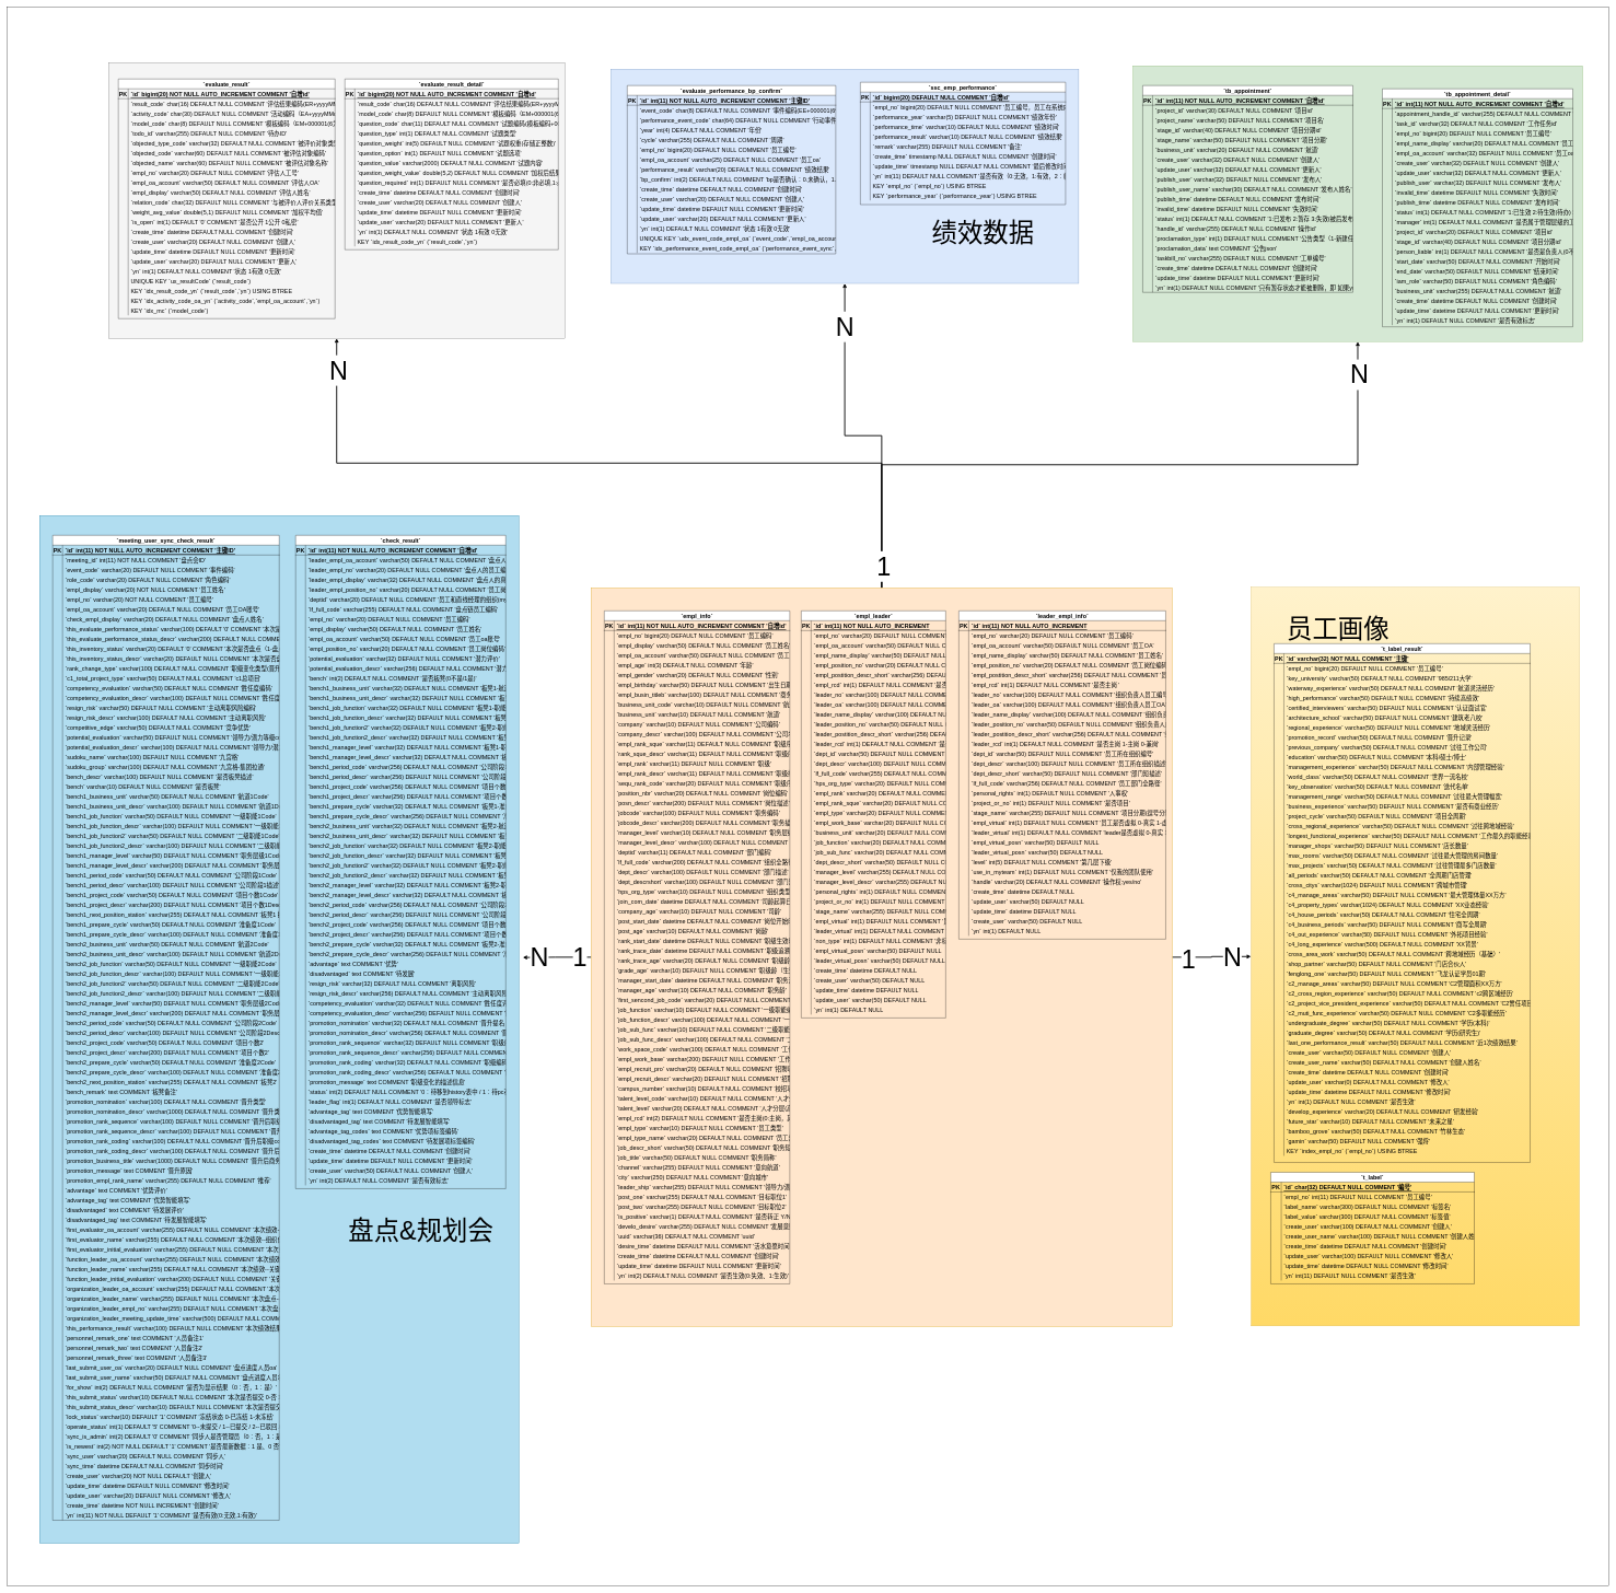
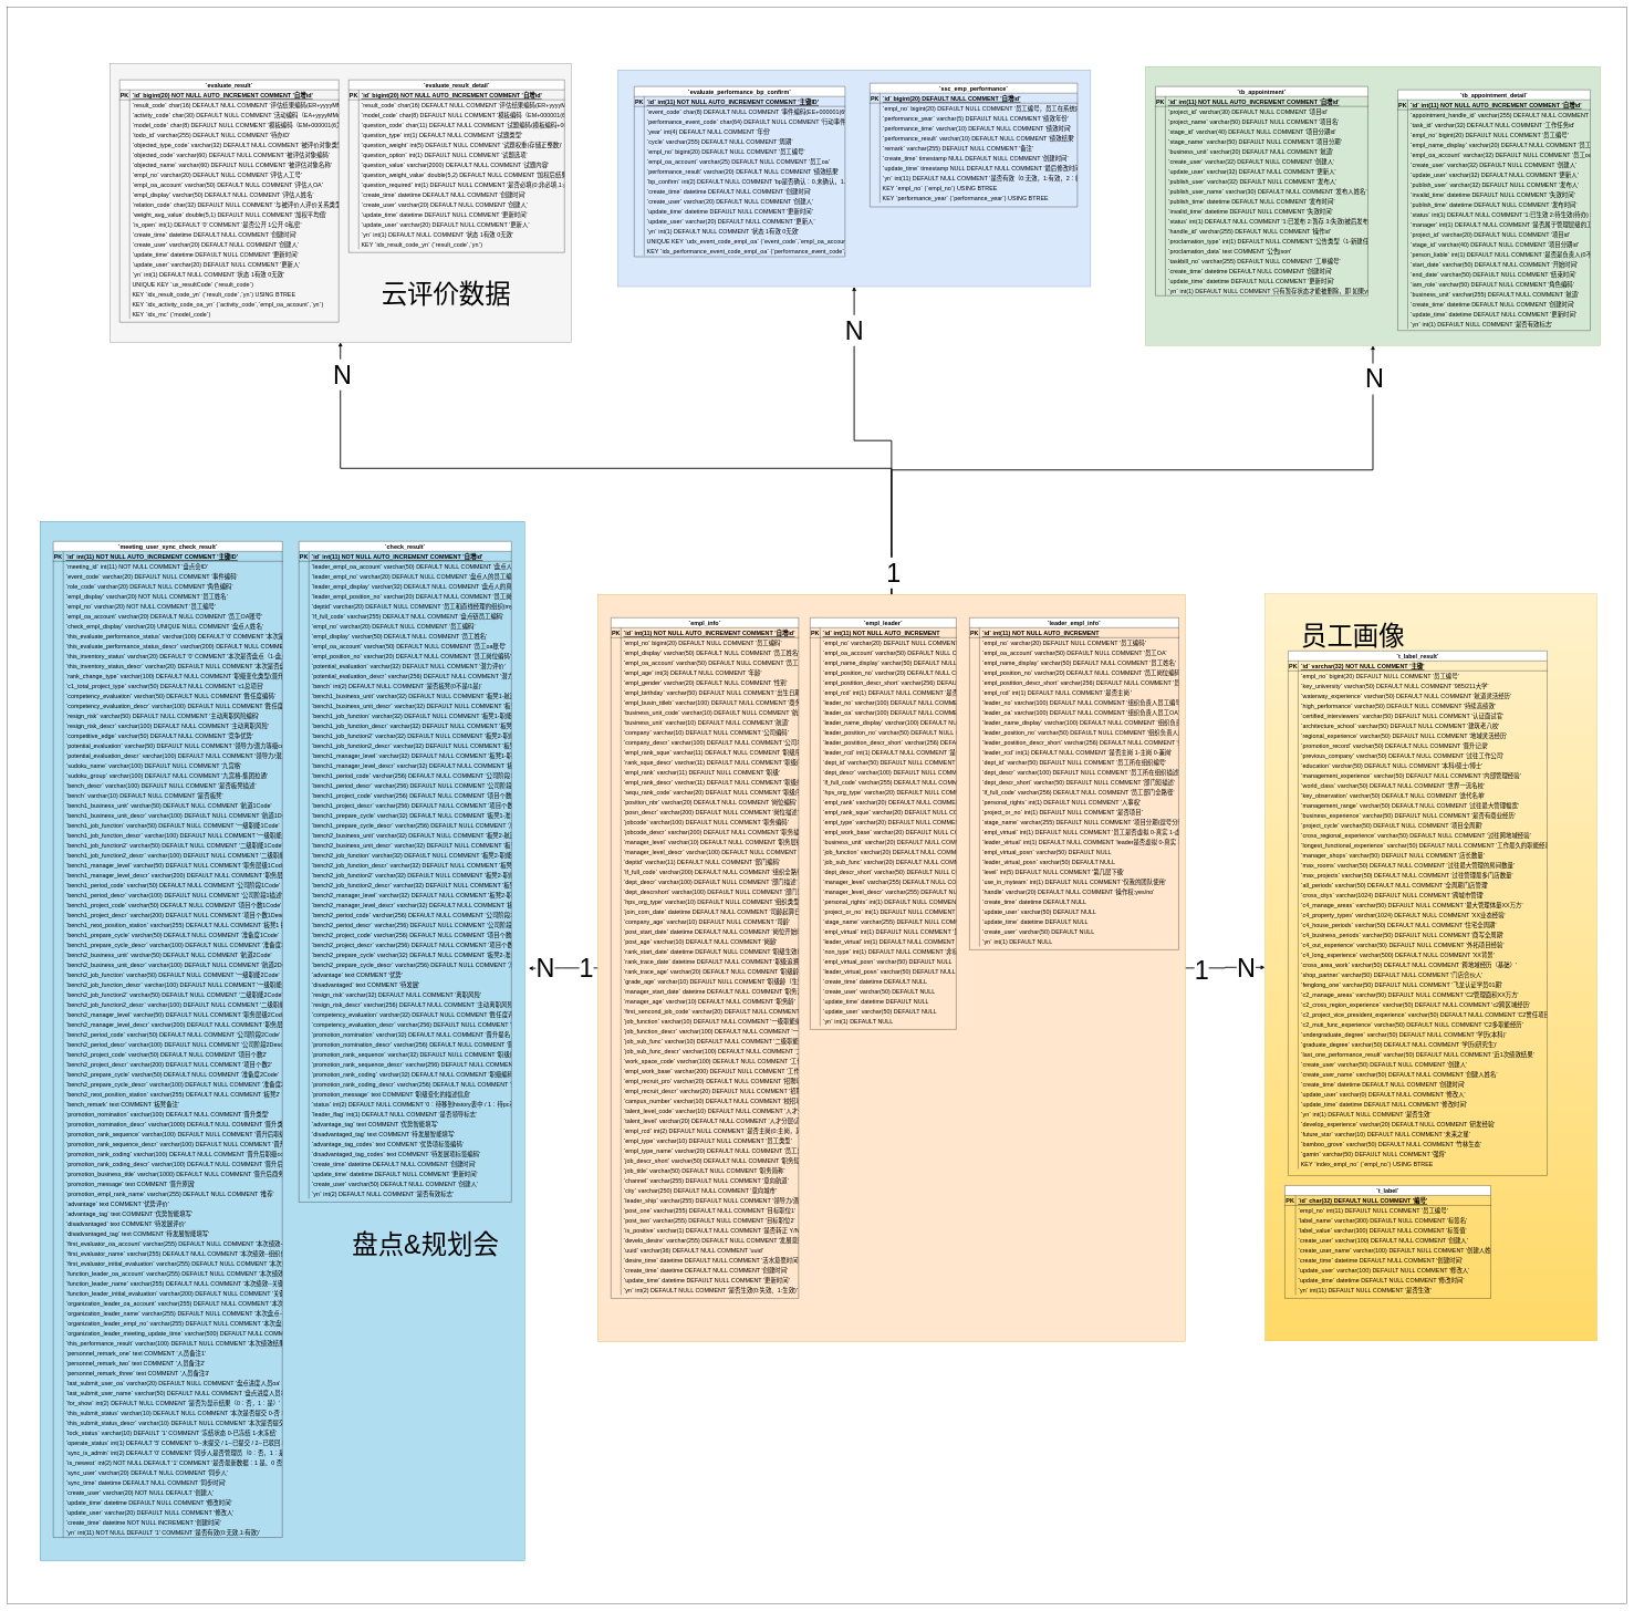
- <mxCell id="1259" value="绩效数据" style="text;html=1;align=center;verticalAlign=middle;resizable=0;points=[];autosize=1;strokeColor=none;fillColor=none;fontSize=78;" vertex="1" parent="1"><mxGeometry x="2827.5" y="657.66" width="330" height="100" as="geometry" /></mxCell>
- <mxCell id="803" value="KEY `idx_performance_event_code_empl_oa` (`performance_event_sync`,`empl_oa_account`) USING BTREE" style="shape=partialRectangle;overflow=hidden;connectable=0;fillColor=none;align=left;top=0;left=0;bottom=0;right=0;spacingLeft=6;fontSize=18;" vertex="1" parent="801"><mxGeometry x="30" width="605" height="30" as="geometry"><mxRectangle width="605" height="30" as="alternateBounds" /></mxGeometry></mxCell>
+ <mxCell id="803" value="KEY `idx_performance_event_code_empl_oa` (`performance_event_code`,`empl_oa_account`) USING BTREE" style="shape=partialRectangle;overflow=hidden;connectable=0;fillColor=none;align=left;top=0;left=0;bottom=0;right=0;spacingLeft=6;fontSize=18;" vertex="1" parent="801"><mxGeometry x="30" width="605" height="30" as="geometry"><mxRectangle width="605" height="30" as="alternateBounds" /></mxGeometry></mxCell>
+ <mxCell id="1258" value="云评价数据" style="text;html=1;align=center;verticalAlign=middle;resizable=0;points=[];autosize=1;strokeColor=none;fillColor=none;fontSize=78;" vertex="1" parent="1"><mxGeometry x="1137.5" y="835" width="410" height="100" as="geometry" /></mxCell>
- <mxCell id="177" value="`check_empl_display` varchar(20) DEFAULT NULL COMMENT '盘点人姓名'" style="shape=partialRectangle;overflow=hidden;connectable=0;fillColor=none;align=left;top=0;left=0;bottom=0;right=0;spacingLeft=6;fontSize=18;" vertex="1" parent="175"><mxGeometry x="30" width="660" height="30" as="geometry"><mxRectangle width="660" height="30" as="alternateBounds" /></mxGeometry></mxCell>
+ <mxCell id="177" value="`check_empl_display` varchar(20) UNIQUE NULL COMMENT '盘点人姓名'" style="shape=partialRectangle;overflow=hidden;connectable=0;fillColor=none;align=left;top=0;left=0;bottom=0;right=0;spacingLeft=6;fontSize=18;" vertex="1" parent="175"><mxGeometry x="30" width="660" height="30" as="geometry"><mxRectangle width="660" height="30" as="alternateBounds" /></mxGeometry></mxCell>
